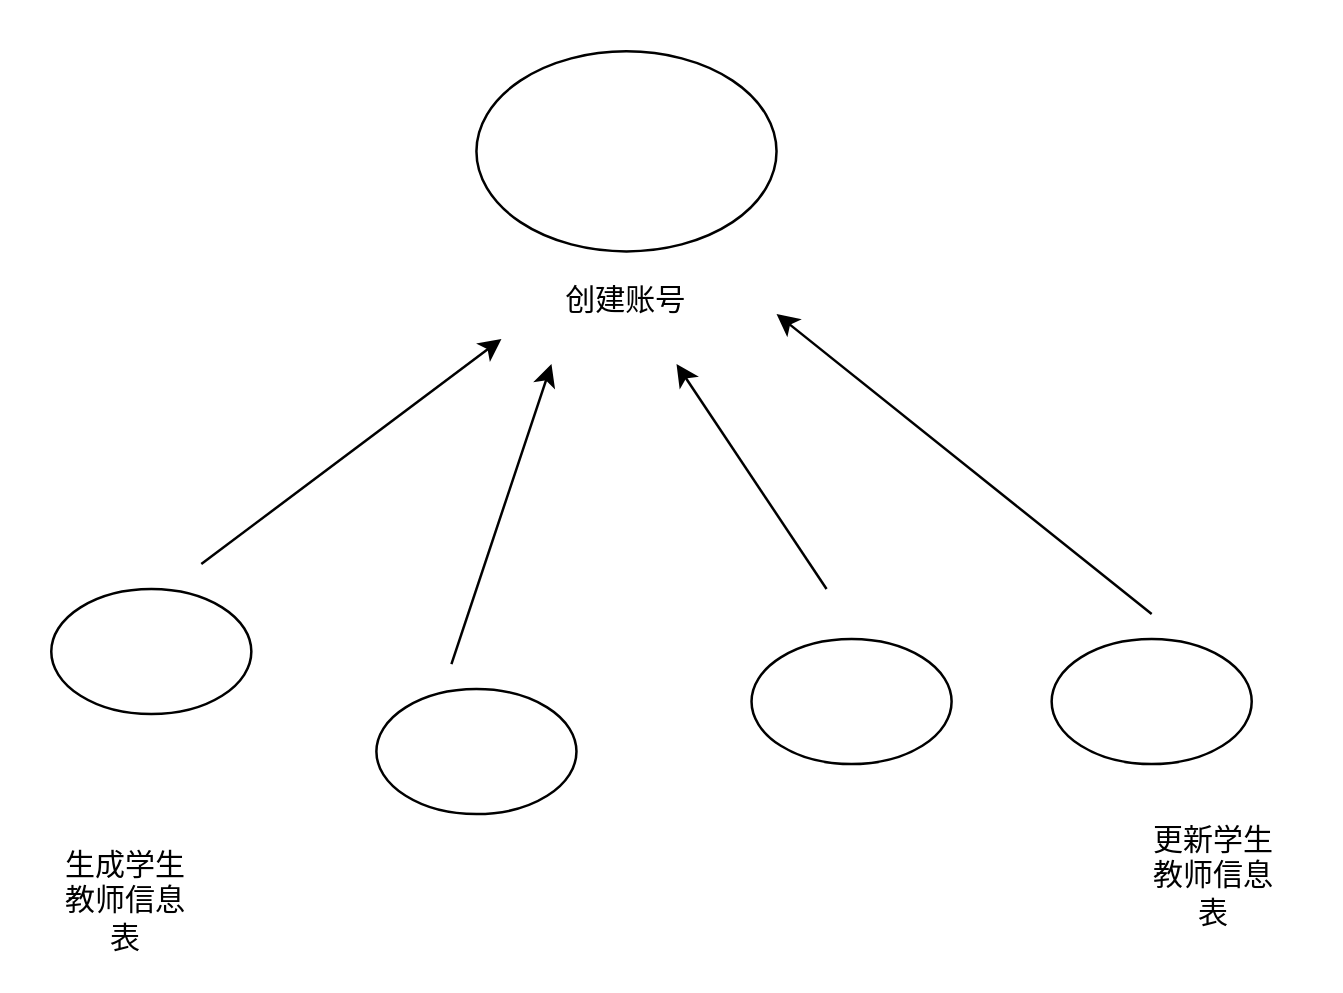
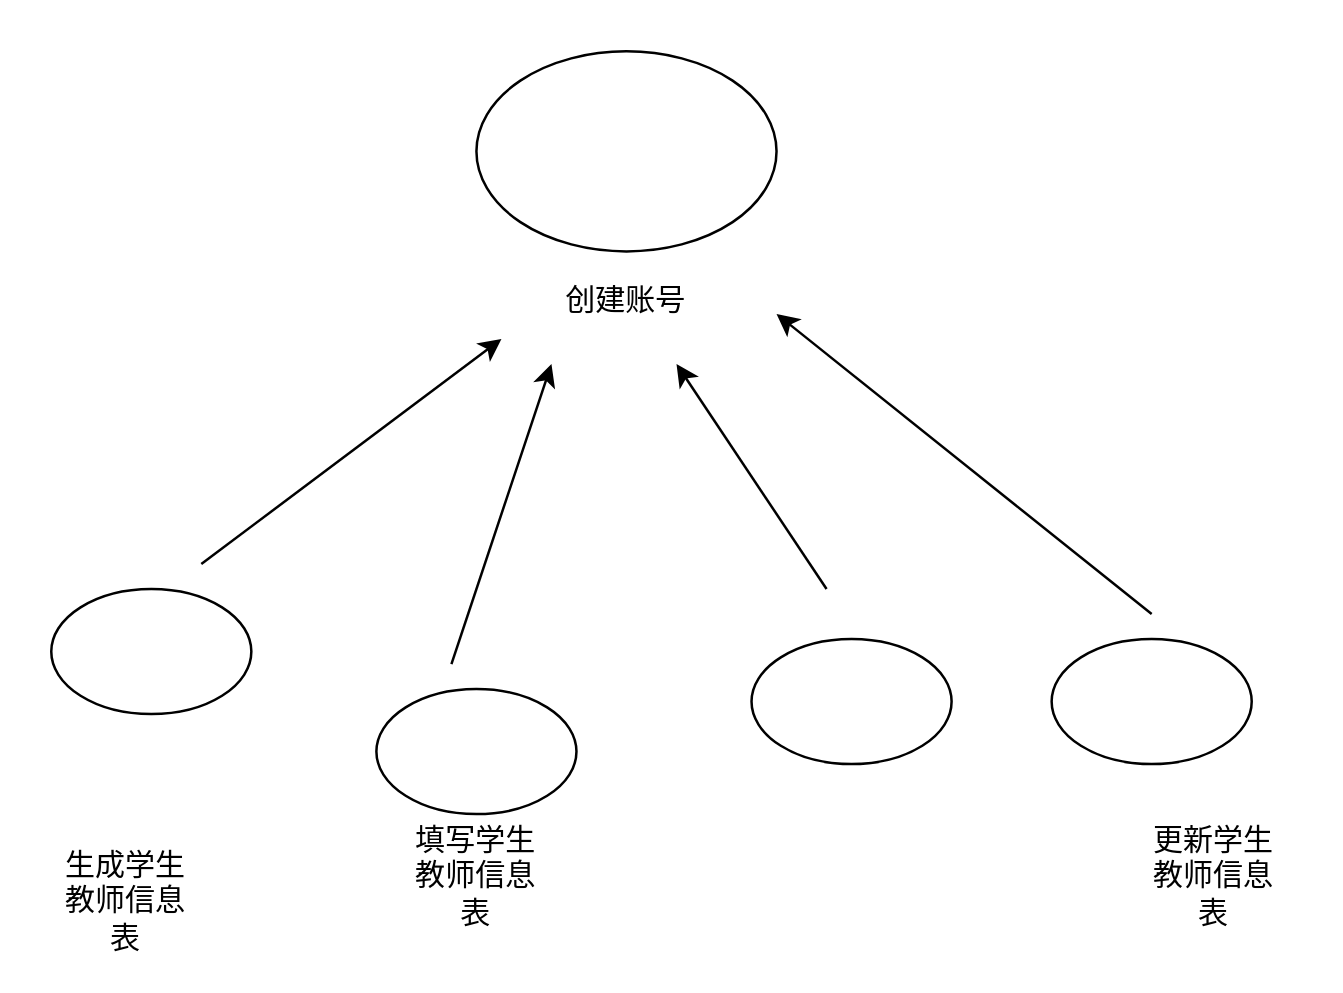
+ <mxCell id="9" value="填写学生教师信息表" style="text;html=1;strokeColor=none;fillColor=none;align=center;verticalAlign=middle;whiteSpace=wrap;rounded=0;" vertex="1" parent="1"><mxGeometry x="160" y="335" width="60" height="30" as="geometry" /></mxCell>
